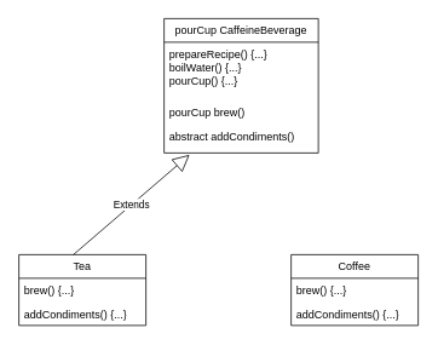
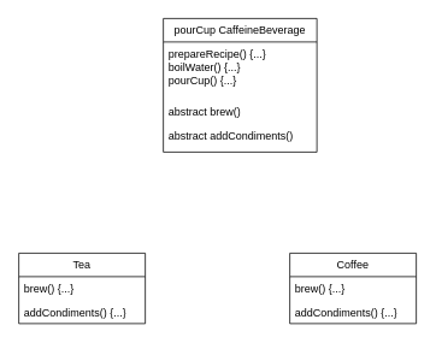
- <mxCell id="4" value="pourCup&amp;nbsp;brew()" style="text;strokeColor=none;fillColor=none;align=left;verticalAlign=top;spacingLeft=4;spacingRight=4;overflow=hidden;rotatable=0;points=[[0,0.5],[1,0.5]];portConstraint=eastwest;whiteSpace=wrap;html=1;" parent="2" vertex="1"><mxGeometry y="90" width="170" height="26" as="geometry" /></mxCell>
+ <mxCell id="4" value="abstract&amp;nbsp;brew()" style="text;strokeColor=none;fillColor=none;align=left;verticalAlign=top;spacingLeft=4;spacingRight=4;overflow=hidden;rotatable=0;points=[[0,0.5],[1,0.5]];portConstraint=eastwest;whiteSpace=wrap;html=1;" parent="2" vertex="1"><mxGeometry y="90" width="170" height="26" as="geometry" /></mxCell>
- <mxCell id="12" value="Extends" style="endArrow=block;endSize=16;endFill=0;html=1;rounded=0;exitX=0.429;exitY=0;exitDx=0;exitDy=0;exitPerimeter=0;entryX=0.165;entryY=1.063;entryDx=0;entryDy=0;entryPerimeter=0;" parent="1" source="6" target="5" edge="1"><mxGeometry width="160" relative="1" as="geometry"><mxPoint x="70" y="230" as="sourcePoint" /><mxPoint x="230" y="230" as="targetPoint" /></mxGeometry></mxCell>
